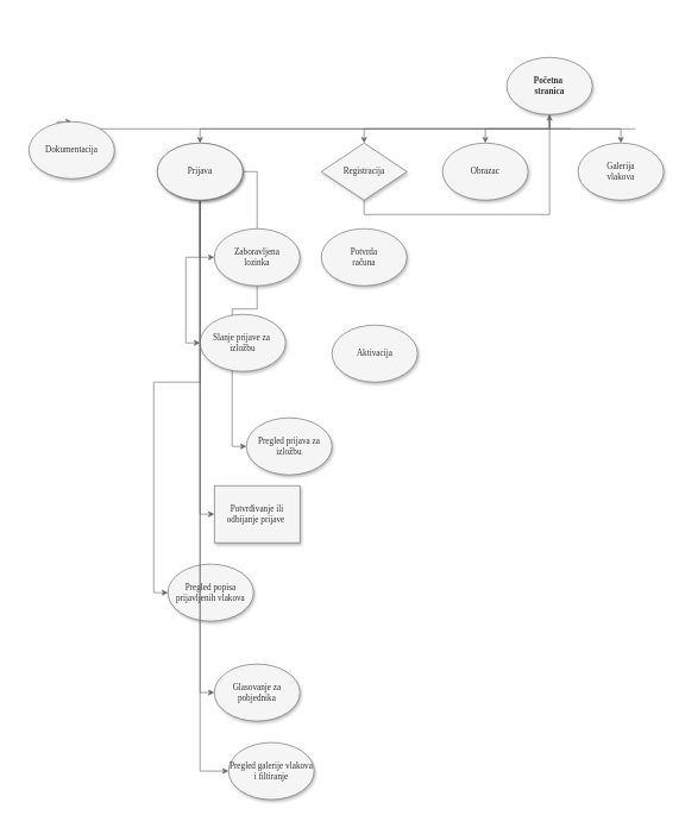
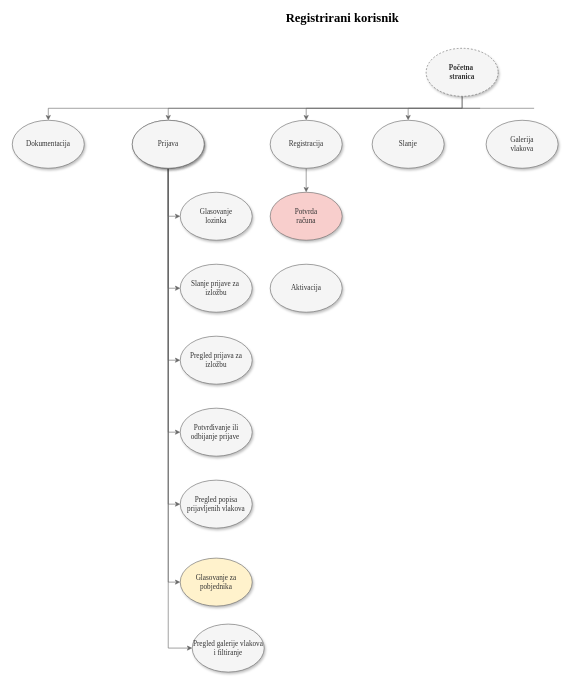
+ <mxCell id="31" value="&lt;font face=&quot;Verdana&quot; size=&quot;1&quot;&gt;&lt;b style=&quot;font-size: 21px&quot;&gt;Registrirani korisnik&lt;/b&gt;&lt;/font&gt;" style="text;html=1;align=center;verticalAlign=middle;resizable=0;points=[];autosize=1;" vertex="1" parent="1"><mxGeometry x="440" y="20" width="260" height="20" as="geometry" /></mxCell>
- <mxCell id="7" value="&lt;b&gt;Početna&amp;nbsp;&lt;br&gt;stranica&lt;/b&gt;" style="ellipse;whiteSpace=wrap;html=1;rounded=0;shadow=1;comic=0;labelBackgroundColor=none;strokeWidth=1;fontFamily=Verdana;fontSize=12;align=center;fillColor=#f5f5f5;fontColor=#333333;strokeColor=#666666;" vertex="1" parent="1"><mxGeometry x="710" y="80" width="120" height="80" as="geometry" /></mxCell>
+ <mxCell id="7" value="&lt;b&gt;Početna&amp;nbsp;&lt;br&gt;stranica&lt;/b&gt;" style="ellipse;whiteSpace=wrap;html=1;rounded=0;shadow=1;comic=0;labelBackgroundColor=none;strokeWidth=1;fontFamily=Verdana;fontSize=12;align=center;fillColor=#f5f5f5;fontColor=#333333;strokeColor=#666666;dashed=1;" vertex="1" parent="1"><mxGeometry x="710" y="80" width="120" height="80" as="geometry" /></mxCell>
- <mxCell id="5" style="edgeStyle=orthogonalEdgeStyle;rounded=0;orthogonalLoop=1;jettySize=auto;html=1;fillColor=#f5f5f5;strokeColor=#666666;" edge="1" parent="1" source="7" target="24"><mxGeometry relative="1" as="geometry"><Array as="points"><mxPoint x="770" y="180" /><mxPoint x="870" y="180" /></Array></mxGeometry></mxCell>
- <mxCell id="20" value="Dokumentacija" style="ellipse;whiteSpace=wrap;html=1;rounded=0;shadow=1;comic=0;labelBackgroundColor=none;strokeWidth=1;fontFamily=Verdana;fontSize=12;align=center;fillColor=#f5f5f5;fontColor=#333333;strokeColor=#666666;" vertex="1" parent="1"><mxGeometry x="40" y="170" width="120" height="80" as="geometry" /></mxCell>
+ <mxCell id="20" value="Dokumentacija" style="ellipse;whiteSpace=wrap;html=1;rounded=0;shadow=1;comic=0;labelBackgroundColor=none;strokeWidth=1;fontFamily=Verdana;fontSize=12;align=center;fillColor=#f5f5f5;fontColor=#333333;strokeColor=#666666;" vertex="1" parent="1"><mxGeometry x="20" y="200" width="120" height="80" as="geometry" /></mxCell>
- <mxCell id="15" value="&lt;span&gt;Registracija&lt;/span&gt;" style="rhombus;whiteSpace=wrap;html=1;shadow=1;comic=0;labelBackgroundColor=none;strokeWidth=1;fontFamily=Verdana;fontSize=12;align=center;fillColor=#f5f5f5;fontColor=#333333;strokeColor=#666666;" vertex="1" parent="1"><mxGeometry x="450" y="200" width="120" height="80" as="geometry" /></mxCell>
+ <mxCell id="15" value="&lt;span&gt;Registracija&lt;/span&gt;" style="ellipse;whiteSpace=wrap;html=1;rounded=0;shadow=1;comic=0;labelBackgroundColor=none;strokeWidth=1;fontFamily=Verdana;fontSize=12;align=center;fillColor=#f5f5f5;fontColor=#333333;strokeColor=#666666;" vertex="1" parent="1"><mxGeometry x="450" y="200" width="120" height="80" as="geometry" /></mxCell>
- <mxCell id="23" value="&lt;span&gt;Obrazac&lt;/span&gt;" style="ellipse;whiteSpace=wrap;html=1;rounded=0;shadow=1;comic=0;labelBackgroundColor=none;strokeWidth=1;fontFamily=Verdana;fontSize=12;align=center;fillColor=#f5f5f5;fontColor=#333333;strokeColor=#666666;" vertex="1" parent="1"><mxGeometry x="620" y="200" width="120" height="80" as="geometry" /></mxCell>
+ <mxCell id="23" value="&lt;span&gt;Slanje&lt;/span&gt;" style="ellipse;whiteSpace=wrap;html=1;rounded=0;shadow=1;comic=0;labelBackgroundColor=none;strokeWidth=1;fontFamily=Verdana;fontSize=12;align=center;fillColor=#f5f5f5;fontColor=#333333;strokeColor=#666666;" vertex="1" parent="1"><mxGeometry x="620" y="200" width="120" height="80" as="geometry" /></mxCell>
- <mxCell id="14" style="edgeStyle=orthogonalEdgeStyle;rounded=0;orthogonalLoop=1;jettySize=auto;html=1;exitX=0.5;exitY=1;exitDx=0;exitDy=0;fillColor=#f5f5f5;strokeColor=#666666;" edge="1" parent="1" source="15" target="7"><mxGeometry relative="1" as="geometry" /></mxCell>
+ <mxCell id="14" style="edgeStyle=orthogonalEdgeStyle;rounded=0;orthogonalLoop=1;jettySize=auto;html=1;exitX=0.5;exitY=1;exitDx=0;exitDy=0;entryX=0.5;entryY=0;entryDx=0;entryDy=0;fillColor=#f5f5f5;strokeColor=#666666;" edge="1" parent="1" source="15" target="16"><mxGeometry relative="1" as="geometry" /></mxCell>
- <mxCell id="19" value="&lt;span&gt;Zaboravljena&lt;br&gt;lozinka&lt;br&gt;&lt;/span&gt;" style="ellipse;whiteSpace=wrap;html=1;rounded=0;shadow=1;comic=0;labelBackgroundColor=none;strokeWidth=1;fontFamily=Verdana;fontSize=12;align=center;fillColor=#f5f5f5;fontColor=#333333;strokeColor=#666666;" vertex="1" parent="1"><mxGeometry x="300" y="320" width="120" height="80" as="geometry" /></mxCell>
+ <mxCell id="19" value="&lt;span&gt;Glasovanje&lt;br&gt;lozinka&lt;br&gt;&lt;/span&gt;" style="ellipse;whiteSpace=wrap;html=1;rounded=0;shadow=1;comic=0;labelBackgroundColor=none;strokeWidth=1;fontFamily=Verdana;fontSize=12;align=center;fillColor=#f5f5f5;fontColor=#333333;strokeColor=#666666;" vertex="1" parent="1"><mxGeometry x="300" y="320" width="120" height="80" as="geometry" /></mxCell>
- <mxCell id="16" value="&lt;span&gt;Potvrda&lt;br&gt;računa&lt;br&gt;&lt;/span&gt;" style="ellipse;whiteSpace=wrap;html=1;rounded=0;shadow=1;comic=0;labelBackgroundColor=none;strokeWidth=1;fontFamily=Verdana;fontSize=12;align=center;fillColor=#f5f5f5;fontColor=#333333;strokeColor=#666666;" vertex="1" parent="1"><mxGeometry x="450" y="320" width="120" height="80" as="geometry" /></mxCell>
+ <mxCell id="16" value="&lt;span&gt;Potvrda&lt;br&gt;računa&lt;br&gt;&lt;/span&gt;" style="ellipse;whiteSpace=wrap;html=1;rounded=0;shadow=1;comic=0;labelBackgroundColor=none;strokeWidth=1;fontFamily=Verdana;fontSize=12;align=center;fillColor=#f8cecc;fontColor=#333333;strokeColor=#666666;" vertex="1" parent="1"><mxGeometry x="450" y="320" width="120" height="80" as="geometry" /></mxCell>
- <mxCell id="18" value="Slanje prijave za&amp;nbsp;&lt;br&gt;izložbu" style="ellipse;whiteSpace=wrap;html=1;rounded=0;shadow=1;comic=0;labelBackgroundColor=none;strokeWidth=1;fontFamily=Verdana;fontSize=12;align=center;fillColor=#f5f5f5;fontColor=#333333;strokeColor=#666666;" vertex="1" parent="1"><mxGeometry x="280" y="440" width="120" height="80" as="geometry" /></mxCell>
+ <mxCell id="18" value="Slanje prijave za&amp;nbsp;&lt;br&gt;izložbu" style="ellipse;whiteSpace=wrap;html=1;rounded=0;shadow=1;comic=0;labelBackgroundColor=none;strokeWidth=1;fontFamily=Verdana;fontSize=12;align=center;fillColor=#f5f5f5;fontColor=#333333;strokeColor=#666666;" vertex="1" parent="1"><mxGeometry x="300" y="440" width="120" height="80" as="geometry" /></mxCell>
- <mxCell id="17" value="&lt;span&gt;Aktivacija&lt;/span&gt;" style="ellipse;whiteSpace=wrap;html=1;rounded=0;shadow=1;comic=0;labelBackgroundColor=none;strokeWidth=1;fontFamily=Verdana;fontSize=12;align=center;fillColor=#f5f5f5;fontColor=#333333;strokeColor=#666666;" vertex="1" parent="1"><mxGeometry x="465" y="455" width="120" height="80" as="geometry" /></mxCell>
+ <mxCell id="17" value="&lt;span&gt;Aktivacija&lt;/span&gt;" style="ellipse;whiteSpace=wrap;html=1;rounded=0;shadow=1;comic=0;labelBackgroundColor=none;strokeWidth=1;fontFamily=Verdana;fontSize=12;align=center;fillColor=#f5f5f5;fontColor=#333333;strokeColor=#666666;" vertex="1" parent="1"><mxGeometry x="450" y="440" width="120" height="80" as="geometry" /></mxCell>
- <mxCell id="21" value="Pregled prijava za izložbu" style="ellipse;whiteSpace=wrap;html=1;rounded=0;shadow=1;comic=0;labelBackgroundColor=none;strokeWidth=1;fontFamily=Verdana;fontSize=12;align=center;fillColor=#f5f5f5;fontColor=#333333;strokeColor=#666666;" vertex="1" parent="1"><mxGeometry x="345" y="585" width="120" height="80" as="geometry" /></mxCell>
+ <mxCell id="21" value="Pregled prijava za izložbu" style="ellipse;whiteSpace=wrap;html=1;rounded=0;shadow=1;comic=0;labelBackgroundColor=none;strokeWidth=1;fontFamily=Verdana;fontSize=12;align=center;fillColor=#f5f5f5;fontColor=#333333;strokeColor=#666666;" vertex="1" parent="1"><mxGeometry x="300" y="560" width="120" height="80" as="geometry" /></mxCell>
- <mxCell id="22" value="Potvrđivanje ili odbijanje prijave&amp;nbsp;" style="whiteSpace=wrap;html=1;shadow=1;comic=0;labelBackgroundColor=none;strokeWidth=1;fontFamily=Verdana;fontSize=12;align=center;fillColor=#f5f5f5;fontColor=#333333;strokeColor=#666666;rounded=0;" vertex="1" parent="1"><mxGeometry x="300" y="680" width="120" height="80" as="geometry" /></mxCell>
+ <mxCell id="22" value="Potvrđivanje ili odbijanje prijave&amp;nbsp;" style="ellipse;whiteSpace=wrap;html=1;rounded=0;shadow=1;comic=0;labelBackgroundColor=none;strokeWidth=1;fontFamily=Verdana;fontSize=12;align=center;fillColor=#f5f5f5;fontColor=#333333;strokeColor=#666666;" vertex="1" parent="1"><mxGeometry x="300" y="680" width="120" height="80" as="geometry" /></mxCell>
- <mxCell id="25" value="Pregled popisa prijavljenih vlakova" style="ellipse;whiteSpace=wrap;html=1;rounded=0;shadow=1;comic=0;labelBackgroundColor=none;strokeWidth=1;fontFamily=Verdana;fontSize=12;align=center;fillColor=#f5f5f5;fontColor=#333333;strokeColor=#666666;" vertex="1" parent="1"><mxGeometry x="235" y="790" width="120" height="80" as="geometry" /></mxCell>
+ <mxCell id="25" value="Pregled popisa prijavljenih vlakova" style="ellipse;whiteSpace=wrap;html=1;rounded=0;shadow=1;comic=0;labelBackgroundColor=none;strokeWidth=1;fontFamily=Verdana;fontSize=12;align=center;fillColor=#f5f5f5;fontColor=#333333;strokeColor=#666666;" vertex="1" parent="1"><mxGeometry x="300" y="800" width="120" height="80" as="geometry" /></mxCell>
- <mxCell id="29" value="Glasovanje za pobjednika" style="ellipse;whiteSpace=wrap;html=1;rounded=0;shadow=1;comic=0;labelBackgroundColor=none;strokeWidth=1;fontFamily=Verdana;fontSize=12;align=center;fillColor=#f5f5f5;fontColor=#333333;strokeColor=#666666;" vertex="1" parent="1"><mxGeometry x="300" y="930" width="120" height="80" as="geometry" /></mxCell>
+ <mxCell id="29" value="Glasovanje za pobjednika" style="ellipse;whiteSpace=wrap;html=1;rounded=0;shadow=1;comic=0;labelBackgroundColor=none;strokeWidth=1;fontFamily=Verdana;fontSize=12;align=center;fillColor=#fff2cc;fontColor=#333333;strokeColor=#666666;" vertex="1" parent="1"><mxGeometry x="300" y="930" width="120" height="80" as="geometry" /></mxCell>
